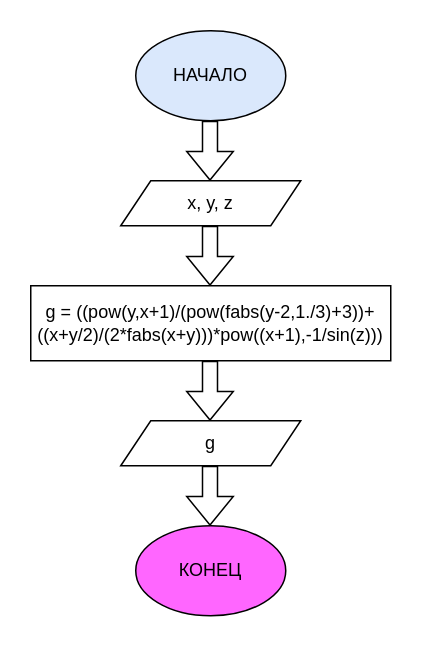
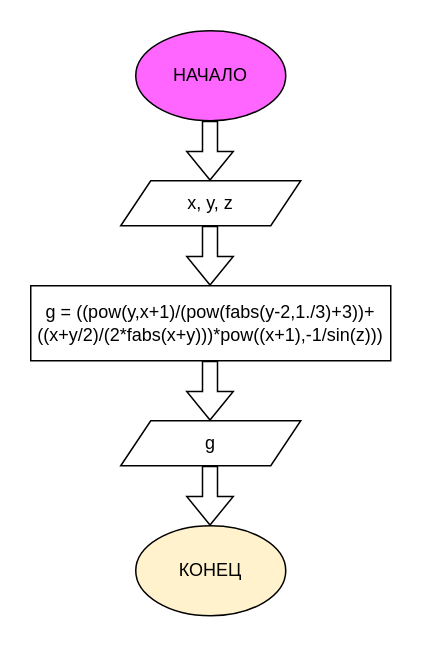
- <mxCell id="2" value="НАЧАЛО" style="ellipse;whiteSpace=wrap;html=1;fillColor=#dae8fc;" parent="1" vertex="1"><mxGeometry x="90" y="20" width="100" height="60" as="geometry" /></mxCell>
+ <mxCell id="2" value="НАЧАЛО" style="ellipse;whiteSpace=wrap;html=1;fillColor=#FF66FF;" parent="1" vertex="1"><mxGeometry x="90" y="20" width="100" height="60" as="geometry" /></mxCell>
- <mxCell id="4" value="КОНЕЦ" style="ellipse;whiteSpace=wrap;html=1;fillColor=#FF66FF;" parent="1" vertex="1"><mxGeometry x="90" y="350" width="100" height="60" as="geometry" /></mxCell>
+ <mxCell id="4" value="КОНЕЦ" style="ellipse;whiteSpace=wrap;html=1;fillColor=#fff2cc;" parent="1" vertex="1"><mxGeometry x="90" y="350" width="100" height="60" as="geometry" /></mxCell>
